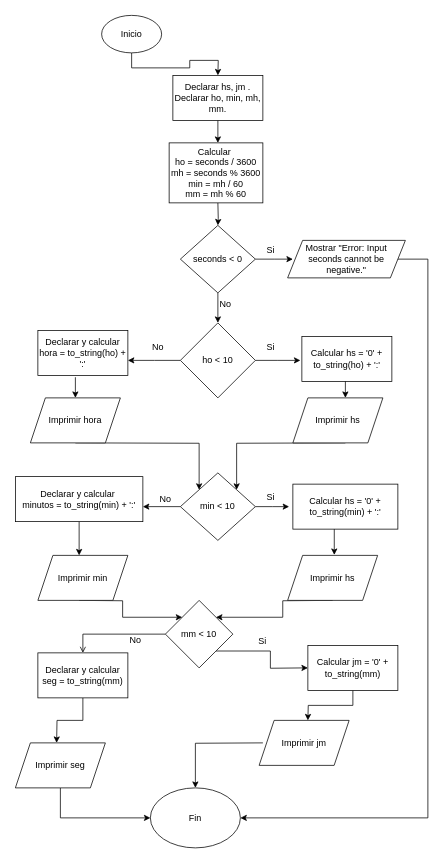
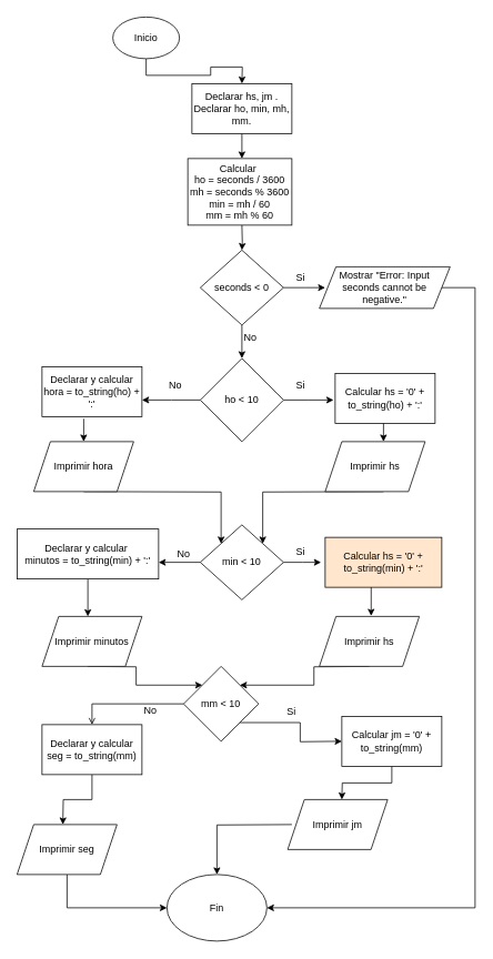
- <mxCell id="45" value="Calcular&amp;nbsp;hs = '0' + to_string(min) + ':'" style="rounded=0;whiteSpace=wrap;html=1;" vertex="1" parent="1"><mxGeometry x="390" y="645" width="140" height="60" as="geometry" /></mxCell>
+ <mxCell id="45" value="Calcular&amp;nbsp;hs = '0' + to_string(min) + ':'" style="rounded=0;whiteSpace=wrap;html=1;fillColor=#ffe6cc;" vertex="1" parent="1"><mxGeometry x="390" y="645" width="140" height="60" as="geometry" /></mxCell>
- <mxCell id="46" value="Imprimir min" style="shape=parallelogram;perimeter=parallelogramPerimeter;whiteSpace=wrap;html=1;fixedSize=1;" vertex="1" parent="1"><mxGeometry x="50" y="740" width="120" height="60" as="geometry" /></mxCell>
+ <mxCell id="46" value="Imprimir minutos" style="shape=parallelogram;perimeter=parallelogramPerimeter;whiteSpace=wrap;html=1;fixedSize=1;" vertex="1" parent="1"><mxGeometry x="50" y="740" width="120" height="60" as="geometry" /></mxCell>
